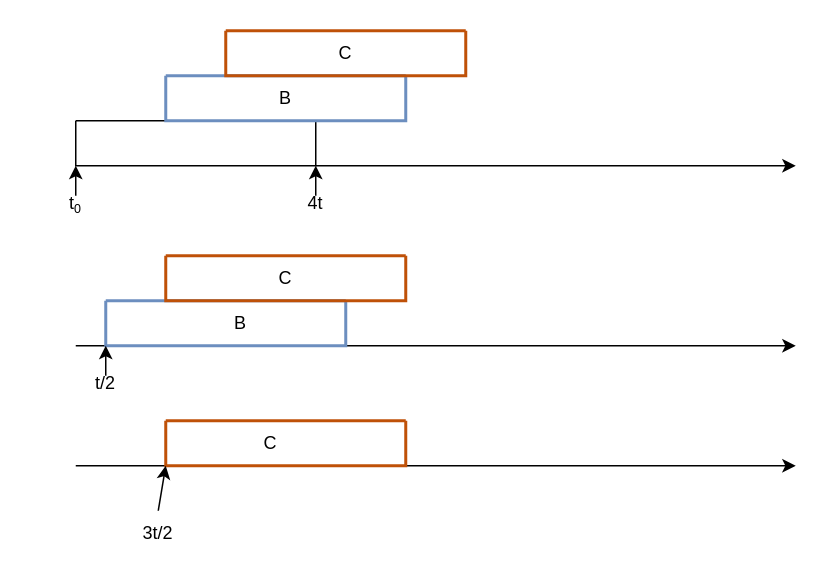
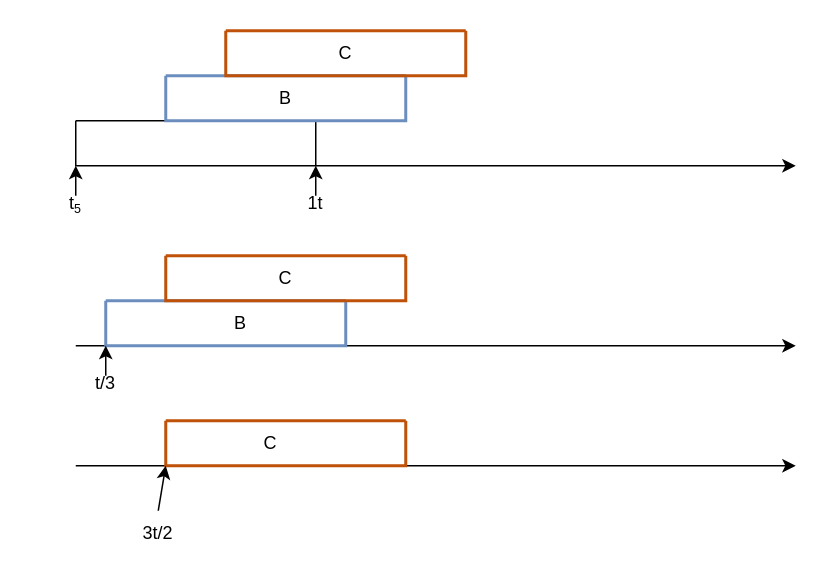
- <mxCell id="6" value="t&lt;span style=&quot;font-size: 10px;&quot;&gt;&lt;sub&gt;0&lt;/sub&gt;&lt;/span&gt;" style="text;html=1;strokeColor=none;fillColor=none;align=center;verticalAlign=middle;whiteSpace=wrap;rounded=0;" vertex="1" parent="1"><mxGeometry x="20" y="120" width="60" height="30" as="geometry" /></mxCell>
+ <mxCell id="6" value="t&lt;span style=&quot;font-size: 10px;&quot;&gt;&lt;sub&gt;5&lt;/sub&gt;&lt;/span&gt;" style="text;html=1;strokeColor=none;fillColor=none;align=center;verticalAlign=middle;whiteSpace=wrap;rounded=0;" vertex="1" parent="1"><mxGeometry x="20" y="120" width="60" height="30" as="geometry" /></mxCell>
- <mxCell id="24" value="4t" style="text;html=1;strokeColor=none;fillColor=none;align=center;verticalAlign=middle;whiteSpace=wrap;rounded=0;" vertex="1" parent="1"><mxGeometry x="180" y="120" width="60" height="30" as="geometry" /></mxCell>
+ <mxCell id="24" value="1t" style="text;html=1;strokeColor=none;fillColor=none;align=center;verticalAlign=middle;whiteSpace=wrap;rounded=0;" vertex="1" parent="1"><mxGeometry x="180" y="120" width="60" height="30" as="geometry" /></mxCell>
- <mxCell id="10" value="t/2" style="text;html=1;strokeColor=none;fillColor=none;align=center;verticalAlign=middle;whiteSpace=wrap;rounded=0;" vertex="1" parent="1"><mxGeometry x="40" y="240" width="60" height="30" as="geometry" /></mxCell>
+ <mxCell id="10" value="t/3" style="text;html=1;strokeColor=none;fillColor=none;align=center;verticalAlign=middle;whiteSpace=wrap;rounded=0;" vertex="1" parent="1"><mxGeometry x="40" y="240" width="60" height="30" as="geometry" /></mxCell>
